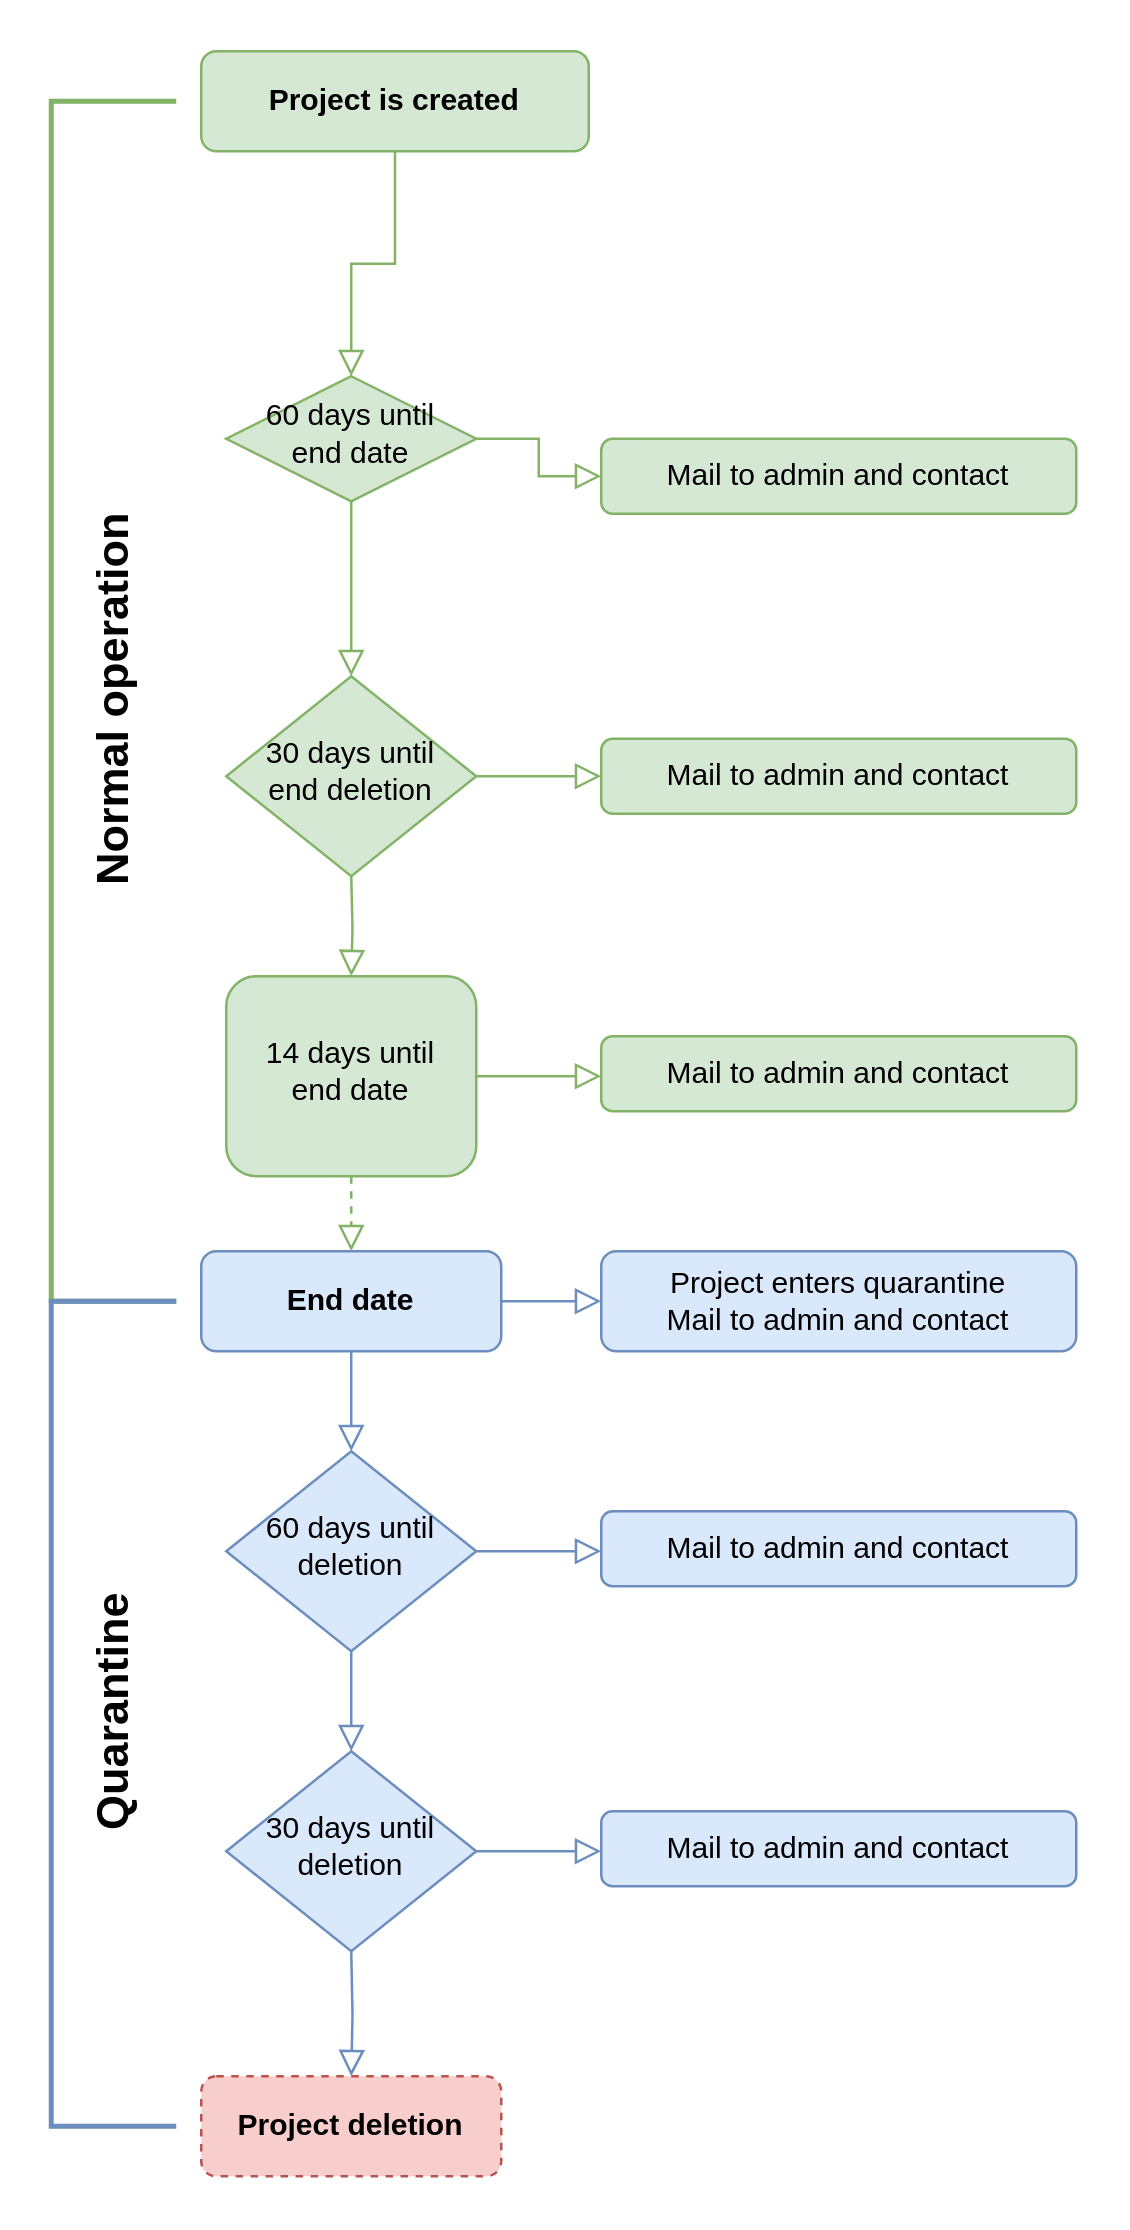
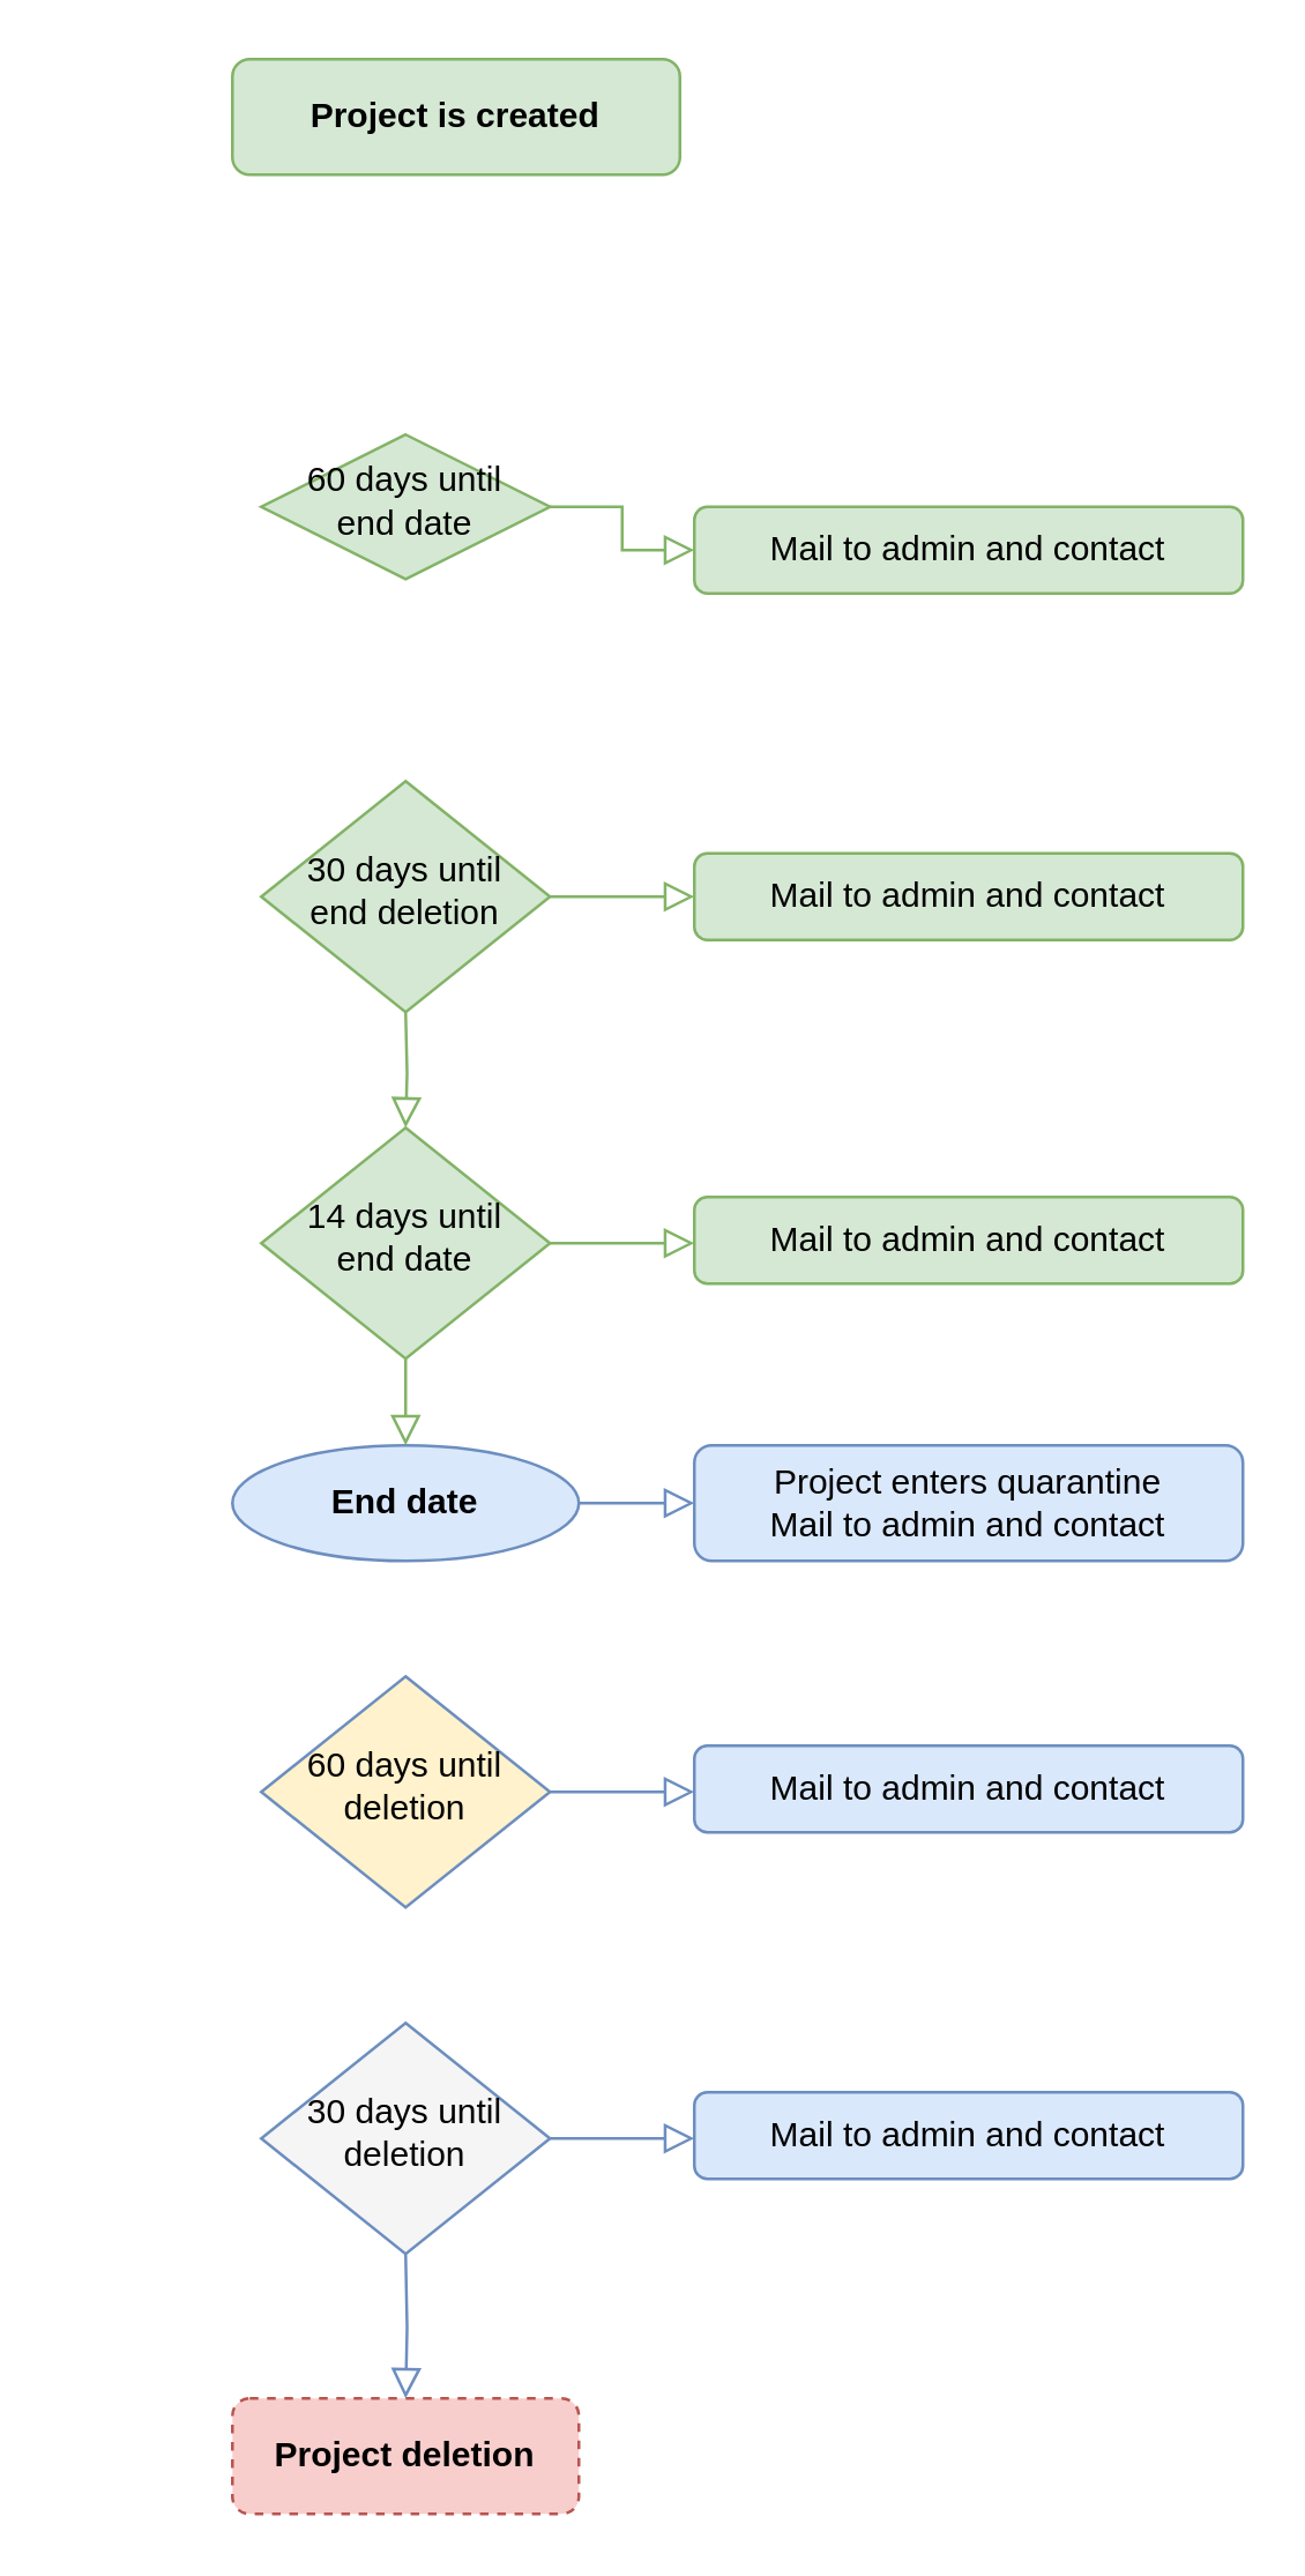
- <mxCell id="2" value="" style="rounded=0;html=1;jettySize=auto;orthogonalLoop=1;fontSize=11;endArrow=block;endFill=0;endSize=8;strokeWidth=1;shadow=0;labelBackgroundColor=none;edgeStyle=orthogonalEdgeStyle;fillColor=#d5e8d4;strokeColor=#82b366;" parent="1" source="3" target="4" edge="1"><mxGeometry relative="1" as="geometry" /></mxCell>
- <mxCell id="11" value="" style="rounded=0;html=1;jettySize=auto;orthogonalLoop=1;fontSize=11;endArrow=block;endFill=0;endSize=8;strokeWidth=1;shadow=0;labelBackgroundColor=none;edgeStyle=orthogonalEdgeStyle;entryX=0.5;entryY=0;entryDx=0;entryDy=0;exitX=0.5;exitY=1;exitDx=0;exitDy=0;fillColor=#d5e8d4;strokeColor=#82b366;" edge="1" parent="1" source="4" target="6"><mxGeometry relative="1" as="geometry"><mxPoint x="140" y="240" as="sourcePoint" /><mxPoint x="150" y="160" as="targetPoint" /></mxGeometry></mxCell>
- <mxCell id="28" value="Normal operation" style="strokeWidth=2;html=1;shape=mxgraph.flowchart.annotation_1;align=center;pointerEvents=1;fontSize=18;horizontal=0;fillColor=#d5e8d4;strokeColor=#82b366;fontStyle=1" vertex="1" parent="1"><mxGeometry x="20" y="40" width="50" height="480" as="geometry" /></mxCell>
- <mxCell id="9" value="14 days until end date" style="whiteSpace=wrap;html=1;shadow=0;fontFamily=Helvetica;fontSize=12;align=center;strokeWidth=1;spacing=6;spacingTop=-4;fillColor=#d5e8d4;strokeColor=#82b366;rounded=1;" vertex="1" parent="1"><mxGeometry x="90" y="390" width="100" height="80" as="geometry" /></mxCell>
+ <mxCell id="9" value="14 days until end date" style="rhombus;whiteSpace=wrap;html=1;shadow=0;fontFamily=Helvetica;fontSize=12;align=center;strokeWidth=1;spacing=6;spacingTop=-4;fillColor=#d5e8d4;strokeColor=#82b366;" vertex="1" parent="1"><mxGeometry x="90" y="390" width="100" height="80" as="geometry" /></mxCell>
- <mxCell id="18" value="" style="rounded=0;html=1;jettySize=auto;orthogonalLoop=1;fontSize=11;endArrow=block;endFill=0;endSize=8;strokeWidth=1;shadow=0;labelBackgroundColor=none;edgeStyle=orthogonalEdgeStyle;entryX=0.5;entryY=0;entryDx=0;entryDy=0;exitX=0.5;exitY=1;exitDx=0;exitDy=0;fillColor=#d5e8d4;strokeColor=#82b366;dashed=1;" edge="1" parent="1" source="9" target="16"><mxGeometry relative="1" as="geometry"><mxPoint x="150" y="360" as="sourcePoint" /><mxPoint x="150" y="400" as="targetPoint" /></mxGeometry></mxCell>
+ <mxCell id="18" value="" style="rounded=0;html=1;jettySize=auto;orthogonalLoop=1;fontSize=11;endArrow=block;endFill=0;endSize=8;strokeWidth=1;shadow=0;labelBackgroundColor=none;edgeStyle=orthogonalEdgeStyle;entryX=0.5;entryY=0;entryDx=0;entryDy=0;exitX=0.5;exitY=1;exitDx=0;exitDy=0;fillColor=#d5e8d4;strokeColor=#82b366;" edge="1" parent="1" source="9" target="16"><mxGeometry relative="1" as="geometry"><mxPoint x="150" y="360" as="sourcePoint" /><mxPoint x="150" y="400" as="targetPoint" /></mxGeometry></mxCell>
- <mxCell id="16" value="End date" style="rounded=1;whiteSpace=wrap;html=1;fontSize=12;glass=0;strokeWidth=1;shadow=0;fillColor=#dae8fc;strokeColor=#6c8ebf;fontStyle=1" vertex="1" parent="1"><mxGeometry x="80" y="500" width="120" height="40" as="geometry" /></mxCell>
+ <mxCell id="16" value="End date" style="ellipse;whiteSpace=wrap;html=1;fontSize=12;glass=0;strokeWidth=1;shadow=0;fillColor=#dae8fc;strokeColor=#6c8ebf;fontStyle=1;" vertex="1" parent="1"><mxGeometry x="80" y="500" width="120" height="40" as="geometry" /></mxCell>
- <mxCell id="20" value="" style="rounded=0;html=1;jettySize=auto;orthogonalLoop=1;fontSize=11;endArrow=block;endFill=0;endSize=8;strokeWidth=1;shadow=0;labelBackgroundColor=none;edgeStyle=orthogonalEdgeStyle;entryX=0.5;entryY=0;entryDx=0;entryDy=0;exitX=0.5;exitY=1;exitDx=0;exitDy=0;fillColor=#dae8fc;strokeColor=#6c8ebf;" edge="1" parent="1" source="16" target="17"><mxGeometry relative="1" as="geometry"><mxPoint x="150" y="480" as="sourcePoint" /><mxPoint x="150" y="510" as="targetPoint" /></mxGeometry></mxCell>
- <mxCell id="17" value="60 days until deletion" style="rhombus;whiteSpace=wrap;html=1;shadow=0;fontFamily=Helvetica;fontSize=12;align=center;strokeWidth=1;spacing=6;spacingTop=-4;fillColor=#dae8fc;strokeColor=#6c8ebf;verticalAlign=middle;" vertex="1" parent="1"><mxGeometry x="90" y="580" width="100" height="80" as="geometry" /></mxCell>
+ <mxCell id="17" value="60 days until deletion" style="rhombus;whiteSpace=wrap;html=1;shadow=0;fontFamily=Helvetica;fontSize=12;align=center;strokeWidth=1;spacing=6;spacingTop=-4;fillColor=#fff2cc;strokeColor=#6c8ebf;verticalAlign=middle;" vertex="1" parent="1"><mxGeometry x="90" y="580" width="100" height="80" as="geometry" /></mxCell>
- <mxCell id="21" value="" style="rounded=0;html=1;jettySize=auto;orthogonalLoop=1;fontSize=11;endArrow=block;endFill=0;endSize=8;strokeWidth=1;shadow=0;labelBackgroundColor=none;edgeStyle=orthogonalEdgeStyle;entryX=0.5;entryY=0;entryDx=0;entryDy=0;fillColor=#dae8fc;strokeColor=#6c8ebf;exitX=0.5;exitY=1;exitDx=0;exitDy=0;" edge="1" parent="1" source="17" target="19"><mxGeometry relative="1" as="geometry"><mxPoint x="140" y="670" as="sourcePoint" /><mxPoint x="150" y="590" as="targetPoint" /></mxGeometry></mxCell>
- <mxCell id="29" value="Quarantine" style="strokeWidth=2;html=1;shape=mxgraph.flowchart.annotation_1;align=center;pointerEvents=1;fontSize=18;horizontal=0;fillColor=#dae8fc;strokeColor=#6c8ebf;fontStyle=1" vertex="1" parent="1"><mxGeometry x="20" y="520" width="50" height="330" as="geometry" /></mxCell>
- <mxCell id="19" value="30 days until deletion" style="rhombus;whiteSpace=wrap;html=1;shadow=0;fontFamily=Helvetica;fontSize=12;align=center;strokeWidth=1;spacing=6;spacingTop=-4;fillColor=#dae8fc;strokeColor=#6c8ebf;" vertex="1" parent="1"><mxGeometry x="90" y="700" width="100" height="80" as="geometry" /></mxCell>
+ <mxCell id="19" value="30 days until deletion" style="rhombus;whiteSpace=wrap;html=1;shadow=0;fontFamily=Helvetica;fontSize=12;align=center;strokeWidth=1;spacing=6;spacingTop=-4;fillColor=#f5f5f5;strokeColor=#6c8ebf;" vertex="1" parent="1"><mxGeometry x="90" y="700" width="100" height="80" as="geometry" /></mxCell>
